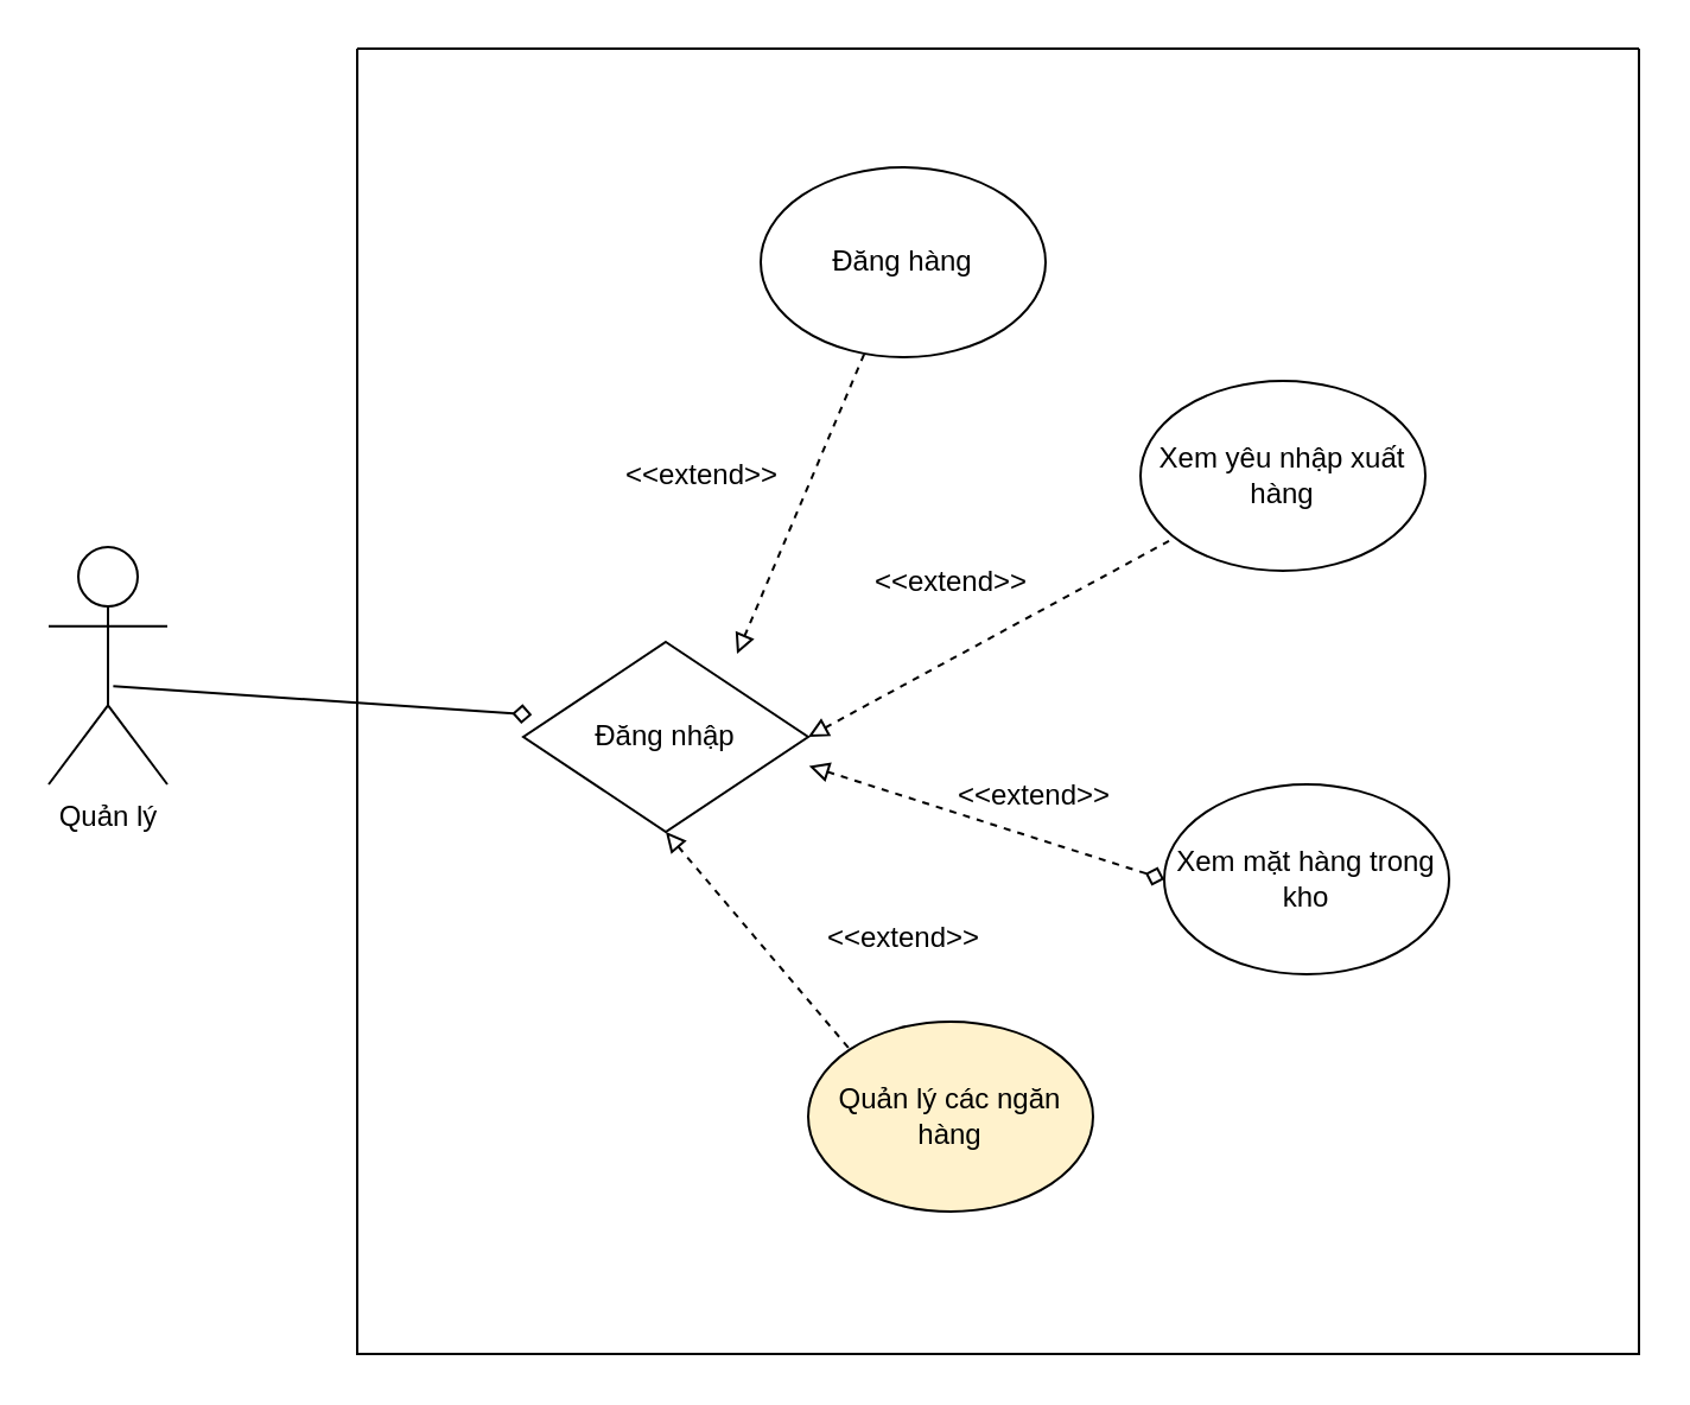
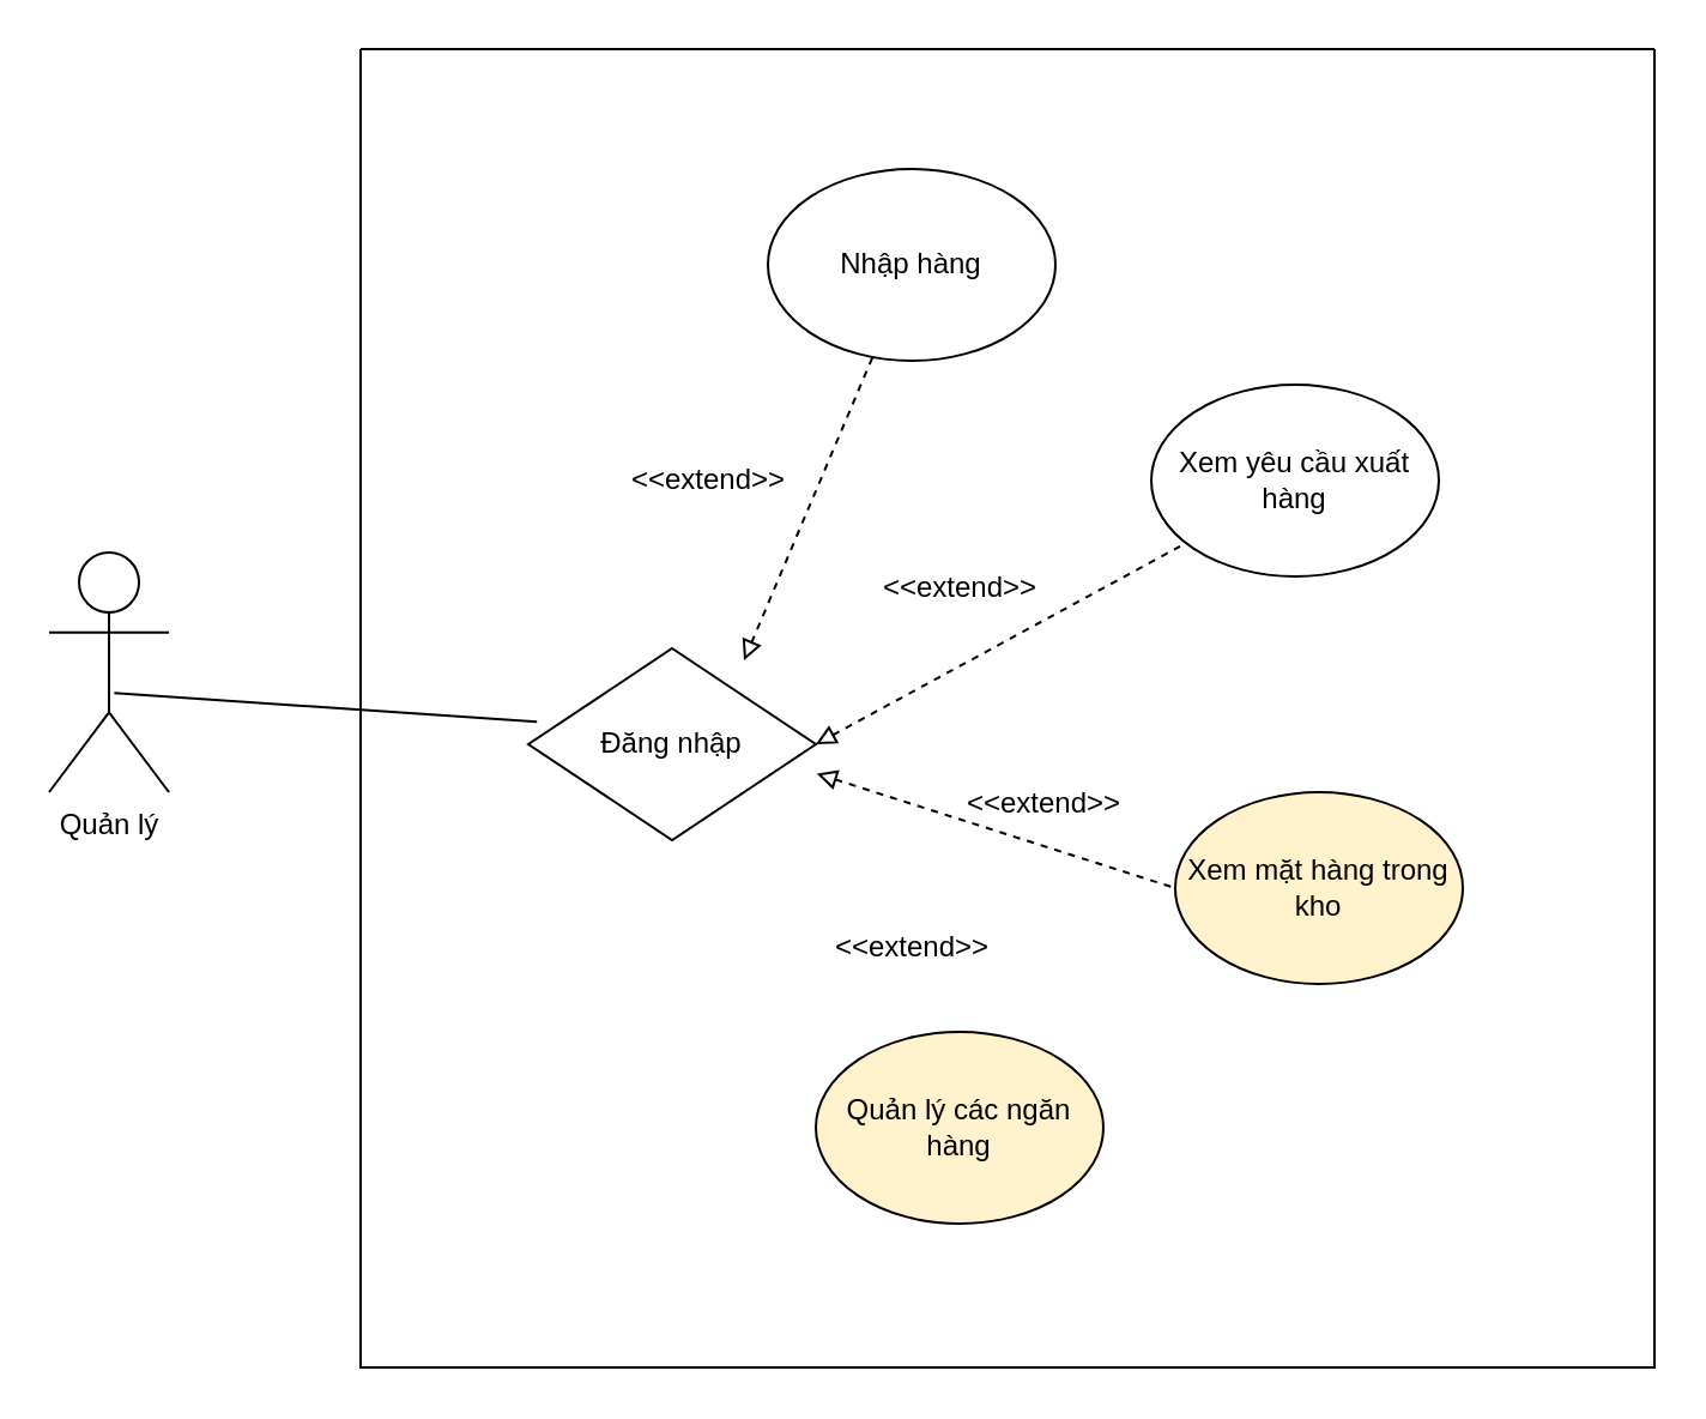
- <mxCell id="7" value="Đăng hàng" style="ellipse;whiteSpace=wrap;html=1;" parent="2" vertex="1"><mxGeometry x="170" y="50" width="120" height="80" as="geometry" /></mxCell>
+ <mxCell id="7" value="Nhập hàng" style="ellipse;whiteSpace=wrap;html=1;" parent="2" vertex="1"><mxGeometry x="170" y="50" width="120" height="80" as="geometry" /></mxCell>
- <mxCell id="8" value="Xem yêu nhập xuất hàng" style="ellipse;whiteSpace=wrap;html=1;" parent="2" vertex="1"><mxGeometry x="330" y="140" width="120" height="80" as="geometry" /></mxCell>
+ <mxCell id="8" value="Xem yêu cầu xuất hàng" style="ellipse;whiteSpace=wrap;html=1;" parent="2" vertex="1"><mxGeometry x="330" y="140" width="120" height="80" as="geometry" /></mxCell>
- <mxCell id="16" style="rounded=0;orthogonalLoop=1;jettySize=auto;html=1;exitX=0.544;exitY=0.586;exitDx=0;exitDy=0;exitPerimeter=0;entryX=0.03;entryY=0.383;entryDx=0;entryDy=0;entryPerimeter=0;endArrow=diamond;endFill=0;" parent="1" source="17" target="6" edge="1"><mxGeometry relative="1" as="geometry" /></mxCell>
+ <mxCell id="16" style="rounded=0;orthogonalLoop=1;jettySize=auto;html=1;exitX=0.544;exitY=0.586;exitDx=0;exitDy=0;exitPerimeter=0;entryX=0.03;entryY=0.383;entryDx=0;entryDy=0;entryPerimeter=0;endArrow=none;endFill=0;" parent="1" source="17" target="6" edge="1"><mxGeometry relative="1" as="geometry" /></mxCell>
- <mxCell id="4" style="edgeStyle=none;rounded=0;orthogonalLoop=1;jettySize=auto;html=1;exitX=1.003;exitY=0.653;exitDx=0;exitDy=0;entryX=0;entryY=0.5;entryDx=0;entryDy=0;endArrow=diamond;endFill=0;exitPerimeter=0;dashed=1;startArrow=block;startFill=0;" parent="2" source="6" target="9" edge="1"><mxGeometry relative="1" as="geometry" /></mxCell>
+ <mxCell id="4" style="edgeStyle=none;rounded=0;orthogonalLoop=1;jettySize=auto;html=1;exitX=1.003;exitY=0.653;exitDx=0;exitDy=0;entryX=0;entryY=0.5;entryDx=0;entryDy=0;endArrow=none;endFill=0;exitPerimeter=0;dashed=1;startArrow=block;startFill=0;" parent="2" source="6" target="9" edge="1"><mxGeometry relative="1" as="geometry" /></mxCell>
- <mxCell id="9" value="Xem mặt hàng trong kho" style="ellipse;whiteSpace=wrap;html=1;" parent="2" vertex="1"><mxGeometry x="340" y="310" width="120" height="80" as="geometry" /></mxCell>
+ <mxCell id="9" value="Xem mặt hàng trong kho" style="ellipse;whiteSpace=wrap;html=1;fillColor=#fff2cc;" parent="2" vertex="1"><mxGeometry x="340" y="310" width="120" height="80" as="geometry" /></mxCell>
- <mxCell id="5" style="edgeStyle=none;rounded=0;orthogonalLoop=1;jettySize=auto;html=1;exitX=0.5;exitY=1;exitDx=0;exitDy=0;entryX=0;entryY=0;entryDx=0;entryDy=0;endArrow=none;endFill=0;dashed=1;startArrow=block;startFill=0;" parent="2" source="6" target="10" edge="1"><mxGeometry relative="1" as="geometry" /></mxCell>
